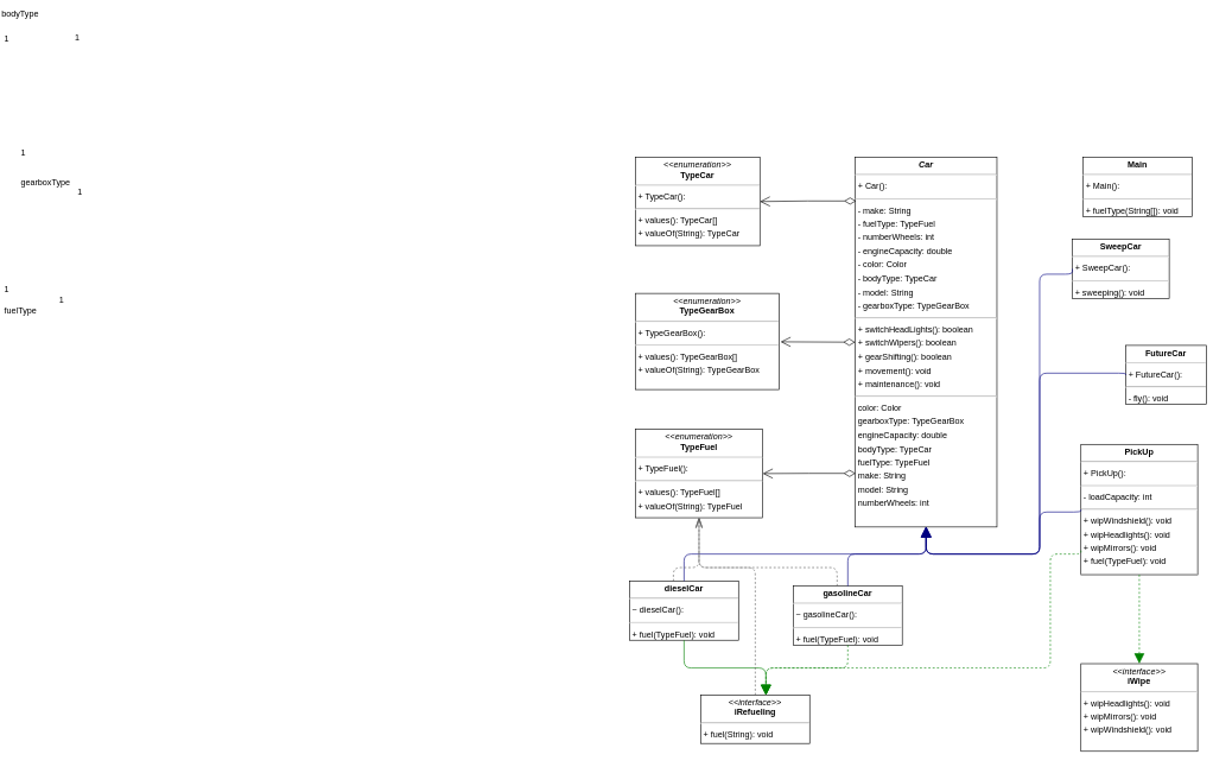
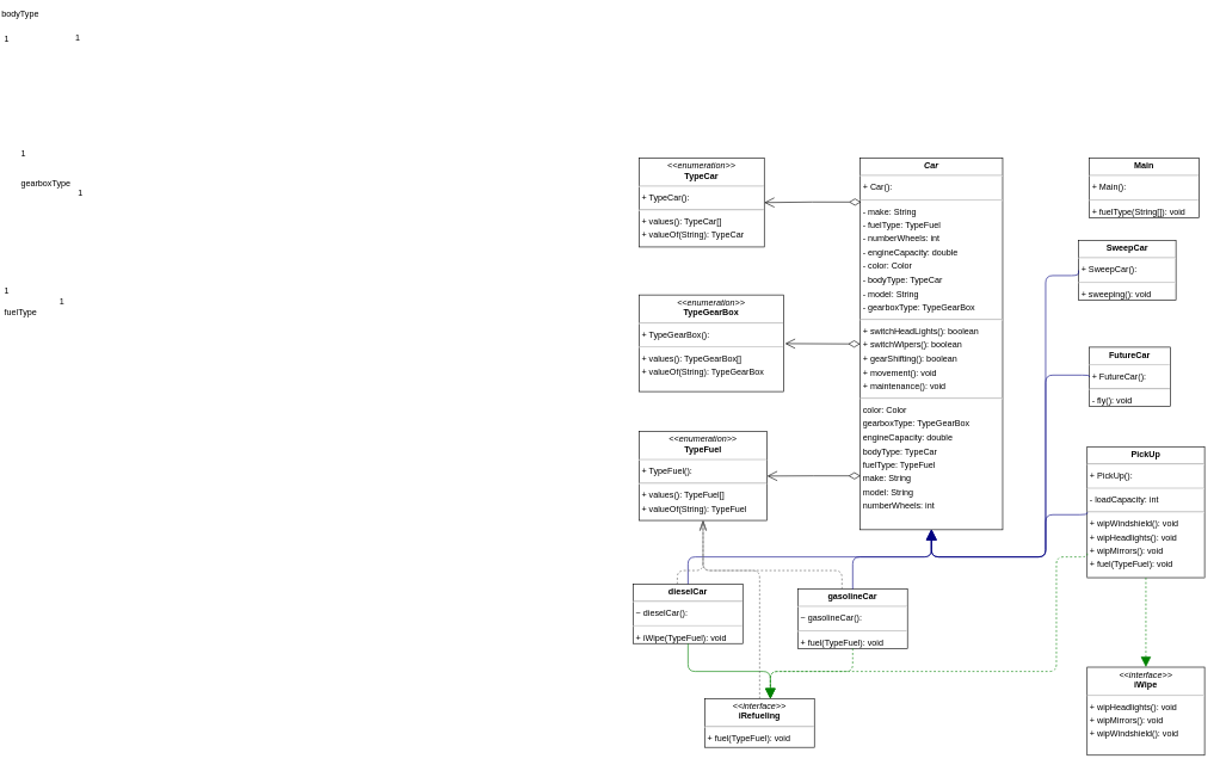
- <mxCell id="3" value="&lt;p style=&quot;margin: 4px 0px 0px; text-align: center; font-size: 12px;&quot;&gt;&lt;b style=&quot;font-size: 12px;&quot;&gt;FutureCar&lt;/b&gt;&lt;/p&gt;&lt;hr style=&quot;font-size: 12px;&quot;&gt;&lt;p style=&quot;margin: 0px 0px 0px 4px; line-height: 1.6; font-size: 12px;&quot;&gt;+ FutureCar(): &lt;/p&gt;&lt;hr style=&quot;font-size: 12px;&quot;&gt;&lt;p style=&quot;margin: 0px 0px 0px 4px; line-height: 1.6; font-size: 12px;&quot;&gt;- fly(): void&lt;/p&gt;" style="verticalAlign=top;align=left;overflow=fill;fontSize=12;fontFamily=Helvetica;html=1;rounded=0;shadow=0;comic=0;labelBackgroundColor=none;strokeWidth=1;" parent="1" vertex="1"><mxGeometry x="717" y="284" width="113" height="83" as="geometry" /></mxCell>
+ <mxCell id="3" value="&lt;p style=&quot;margin: 4px 0px 0px; text-align: center; font-size: 12px;&quot;&gt;&lt;b style=&quot;font-size: 12px;&quot;&gt;FutureCar&lt;/b&gt;&lt;/p&gt;&lt;hr style=&quot;font-size: 12px;&quot;&gt;&lt;p style=&quot;margin: 0px 0px 0px 4px; line-height: 1.6; font-size: 12px;&quot;&gt;+ FutureCar(): &lt;/p&gt;&lt;hr style=&quot;font-size: 12px;&quot;&gt;&lt;p style=&quot;margin: 0px 0px 0px 4px; line-height: 1.6; font-size: 12px;&quot;&gt;- fly(): void&lt;/p&gt;" style="verticalAlign=top;align=left;overflow=fill;fontSize=12;fontFamily=Helvetica;html=1;rounded=0;shadow=0;comic=0;labelBackgroundColor=none;strokeWidth=1;" parent="1" vertex="1"><mxGeometry x="657" y="284" width="113" height="83" as="geometry" /></mxCell>
- <mxCell id="10" value="&lt;p style=&quot;margin: 4px 0px 0px; text-align: center; font-size: 12px;&quot;&gt;&lt;b style=&quot;font-size: 12px;&quot;&gt;dieselCar&lt;/b&gt;&lt;/p&gt;&lt;hr style=&quot;font-size: 12px;&quot;&gt;&lt;p style=&quot;margin: 0px 0px 0px 4px; line-height: 1.6; font-size: 12px;&quot;&gt;~ dieselCar(): &lt;/p&gt;&lt;hr style=&quot;font-size: 12px;&quot;&gt;&lt;p style=&quot;margin: 0px 0px 0px 4px; line-height: 1.6; font-size: 12px;&quot;&gt;+ fuel(TypeFuel): void&lt;/p&gt;" style="verticalAlign=top;align=left;overflow=fill;fontSize=12;fontFamily=Helvetica;html=1;rounded=0;shadow=0;comic=0;labelBackgroundColor=none;strokeWidth=1;" parent="1" vertex="1"><mxGeometry x="20" y="615" width="153" height="83" as="geometry" /></mxCell>
+ <mxCell id="10" value="&lt;p style=&quot;margin: 4px 0px 0px; text-align: center; font-size: 12px;&quot;&gt;&lt;b style=&quot;font-size: 12px;&quot;&gt;dieselCar&lt;/b&gt;&lt;/p&gt;&lt;hr style=&quot;font-size: 12px;&quot;&gt;&lt;p style=&quot;margin: 0px 0px 0px 4px; line-height: 1.6; font-size: 12px;&quot;&gt;~ dieselCar(): &lt;/p&gt;&lt;hr style=&quot;font-size: 12px;&quot;&gt;&lt;p style=&quot;margin: 0px 0px 0px 4px; line-height: 1.6; font-size: 12px;&quot;&gt;+ iWipe(TypeFuel): void&lt;/p&gt;" style="verticalAlign=top;align=left;overflow=fill;fontSize=12;fontFamily=Helvetica;html=1;rounded=0;shadow=0;comic=0;labelBackgroundColor=none;strokeWidth=1;" parent="1" vertex="1"><mxGeometry x="20" y="615" width="153" height="83" as="geometry" /></mxCell>
- <mxCell id="12" value="&lt;p style=&quot;margin: 4px 0px 0px; text-align: center; font-size: 12px;&quot;&gt;&lt;i style=&quot;font-size: 12px;&quot;&gt;&amp;lt;&amp;lt;interface&amp;gt;&amp;gt;&lt;/i&gt;&lt;br style=&quot;font-size: 12px;&quot;&gt;&lt;b style=&quot;font-size: 12px;&quot;&gt;iRefueling&lt;/b&gt;&lt;/p&gt;&lt;hr style=&quot;font-size: 12px;&quot;&gt;&lt;p style=&quot;margin: 0px 0px 0px 4px; line-height: 1.6; font-size: 12px;&quot;&gt;+ fuel(String): void&lt;/p&gt;" style="verticalAlign=top;align=left;overflow=fill;fontSize=12;fontFamily=Helvetica;html=1;rounded=0;shadow=0;comic=0;labelBackgroundColor=none;strokeWidth=1;" parent="1" vertex="1"><mxGeometry x="120" y="775" width="153" height="68" as="geometry" /></mxCell>
+ <mxCell id="12" value="&lt;p style=&quot;margin: 4px 0px 0px; text-align: center; font-size: 12px;&quot;&gt;&lt;i style=&quot;font-size: 12px;&quot;&gt;&amp;lt;&amp;lt;interface&amp;gt;&amp;gt;&lt;/i&gt;&lt;br style=&quot;font-size: 12px;&quot;&gt;&lt;b style=&quot;font-size: 12px;&quot;&gt;iRefueling&lt;/b&gt;&lt;/p&gt;&lt;hr style=&quot;font-size: 12px;&quot;&gt;&lt;p style=&quot;margin: 0px 0px 0px 4px; line-height: 1.6; font-size: 12px;&quot;&gt;+ fuel(TypeFuel): void&lt;/p&gt;" style="verticalAlign=top;align=left;overflow=fill;fontSize=12;fontFamily=Helvetica;html=1;rounded=0;shadow=0;comic=0;labelBackgroundColor=none;strokeWidth=1;" parent="1" vertex="1"><mxGeometry x="120" y="775" width="153" height="68" as="geometry" /></mxCell>
